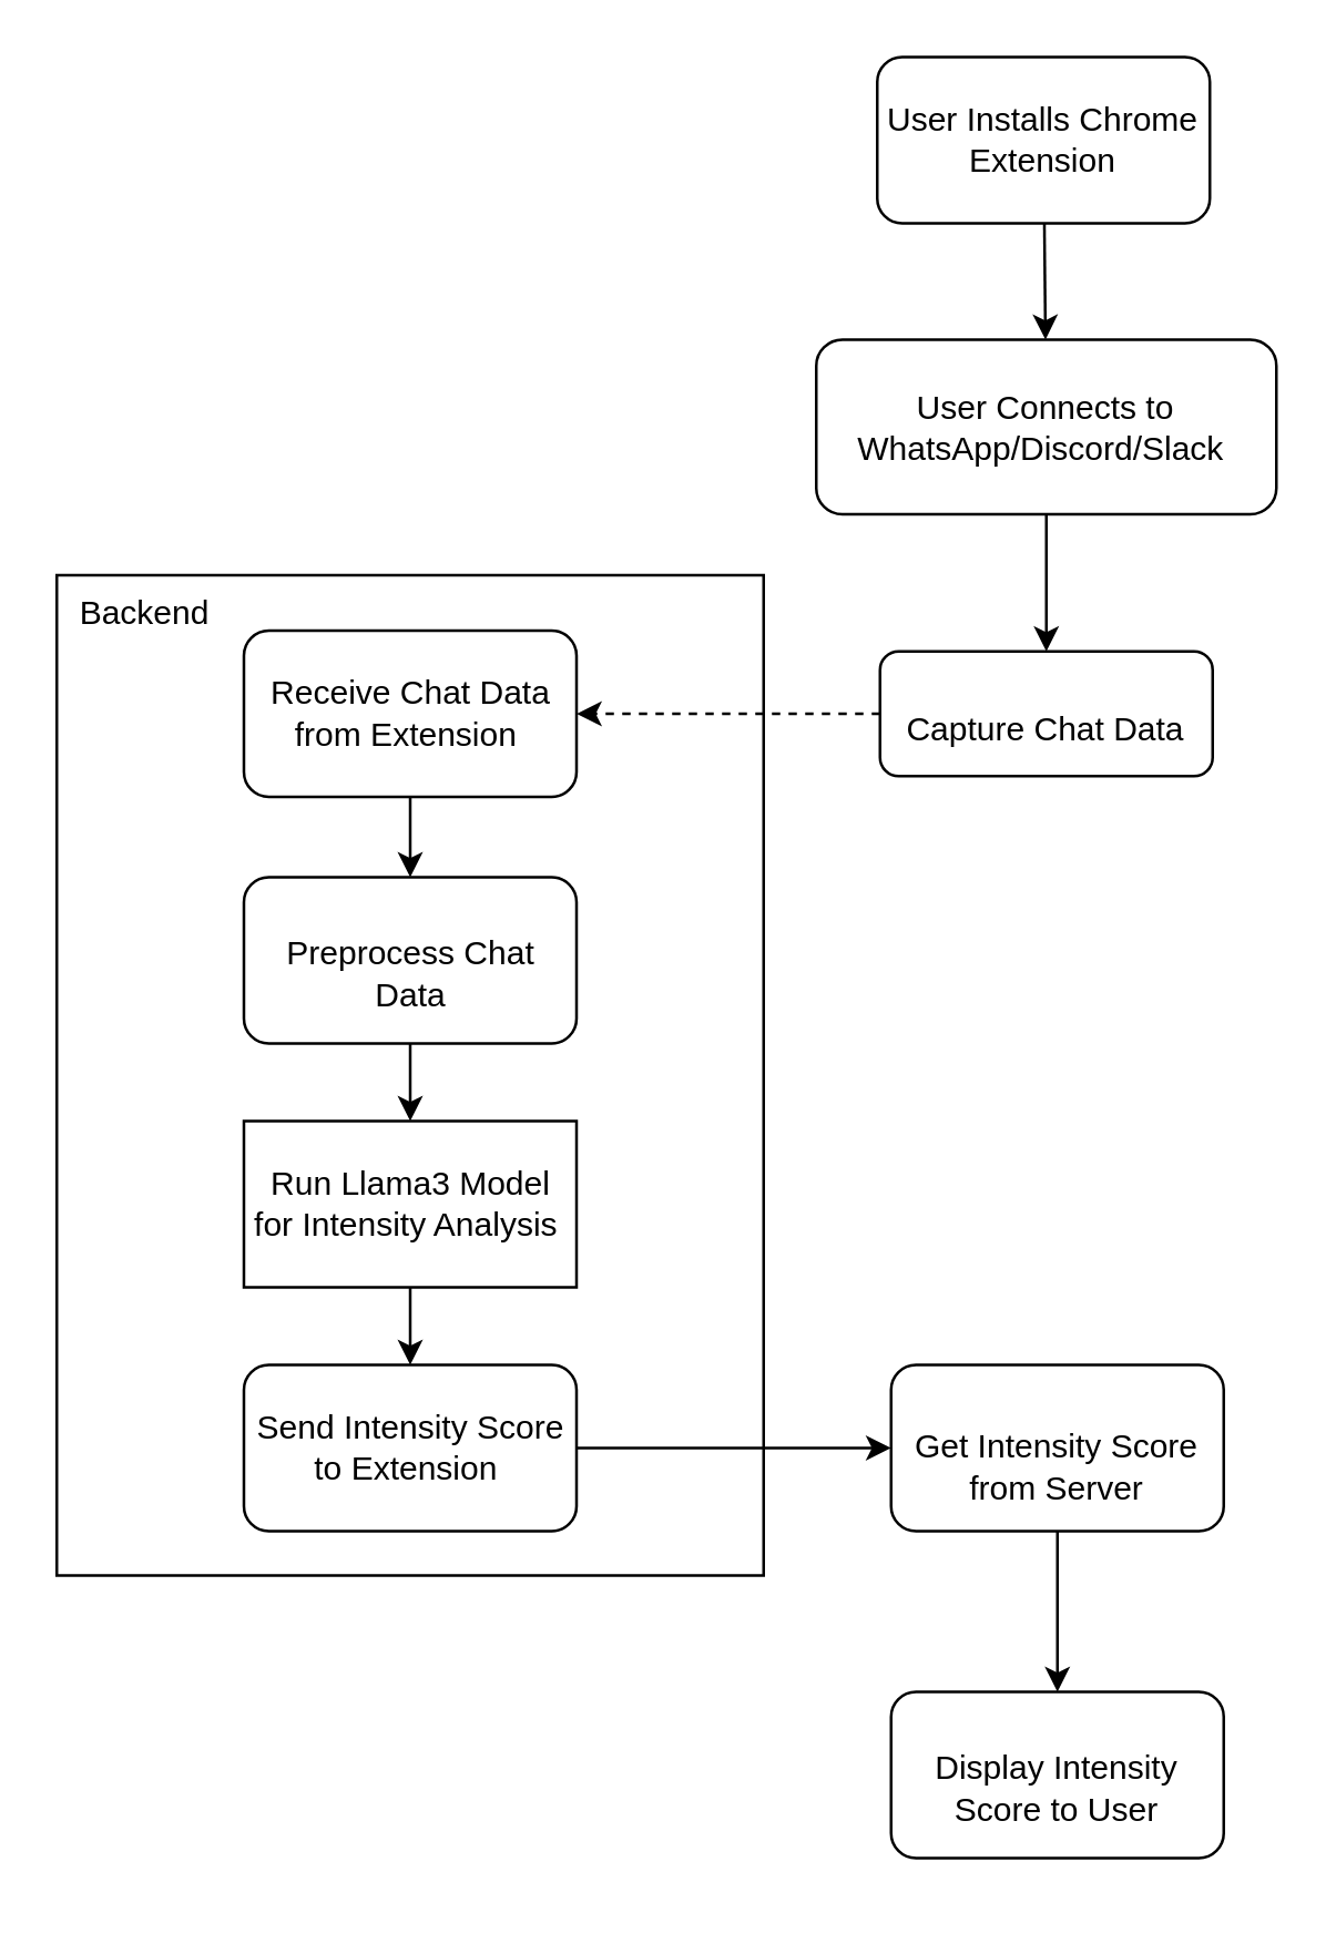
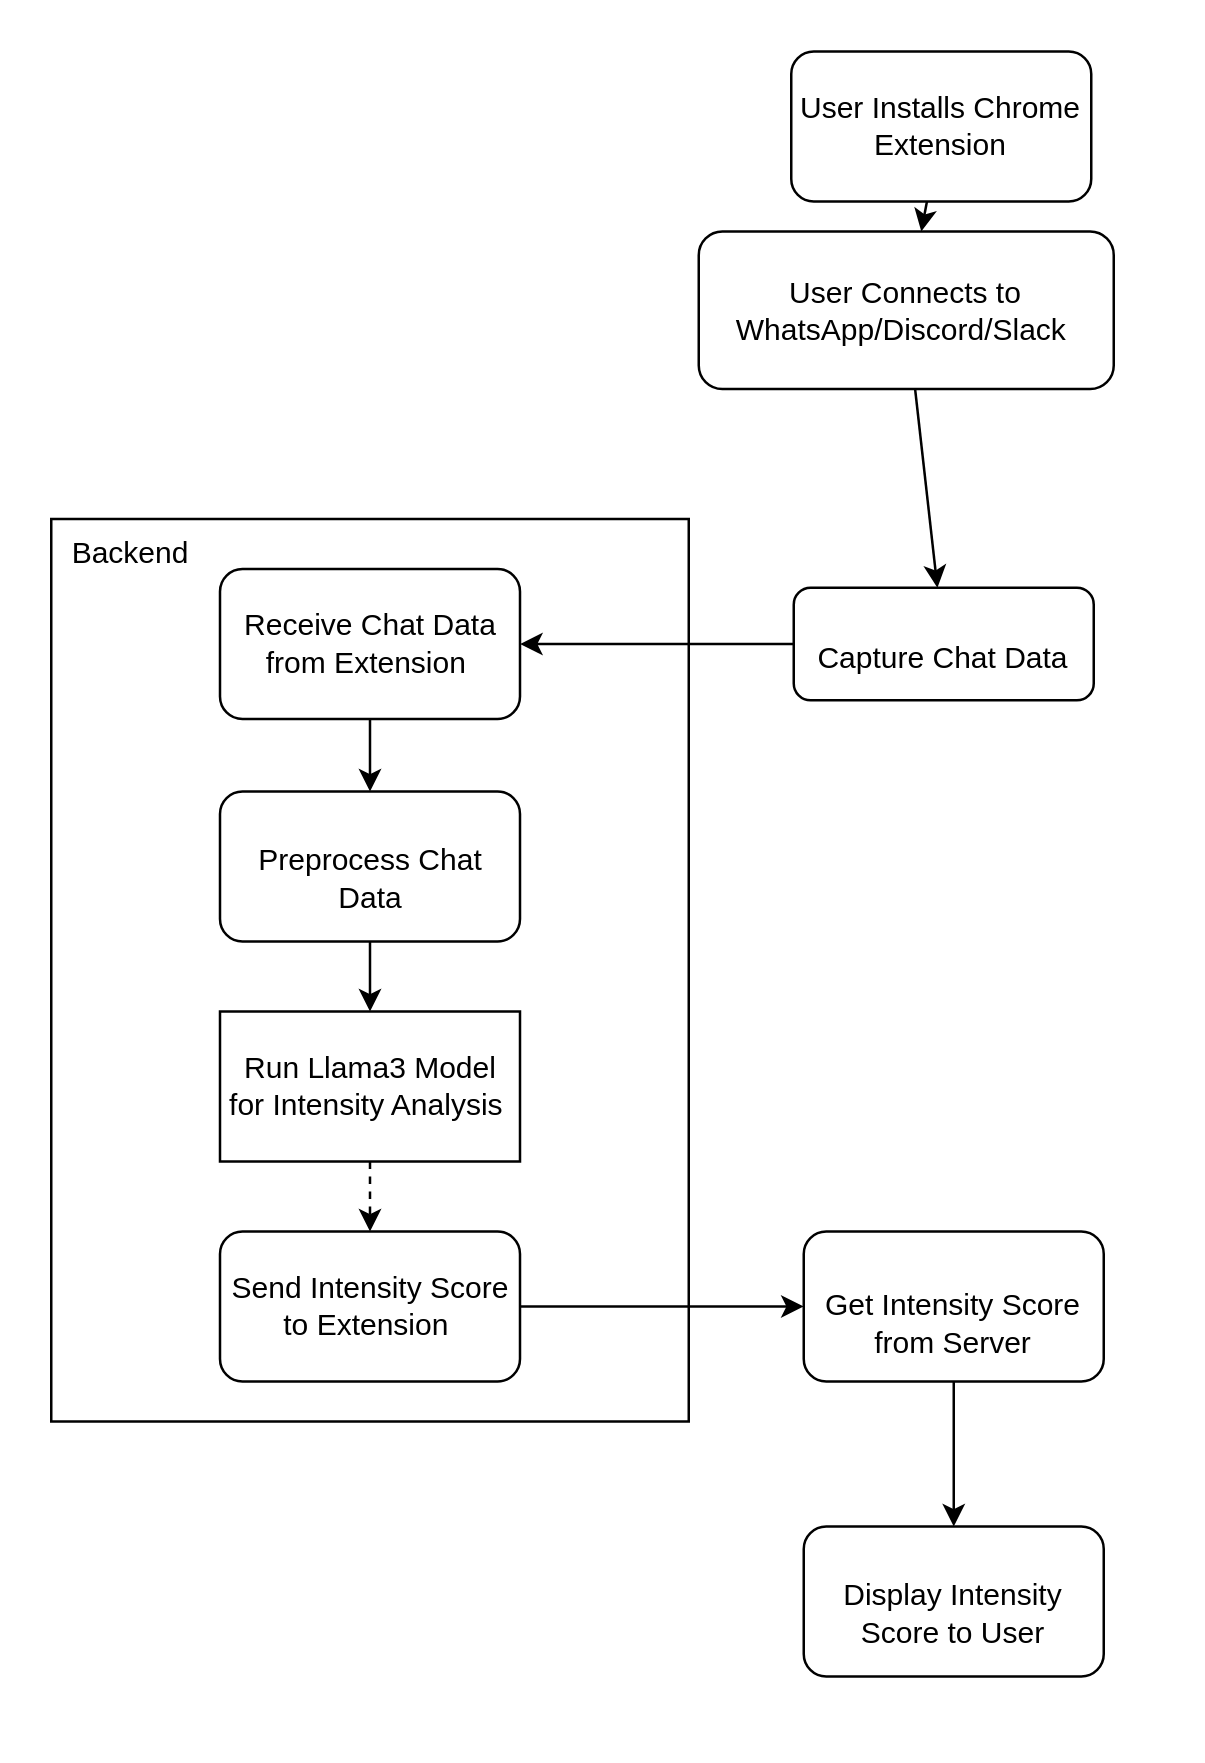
- <mxCell id="6" value="User Connects to WhatsApp/Discord/Slack&amp;nbsp;" style="rounded=1;whiteSpace=wrap;html=1;" vertex="1" parent="1"><mxGeometry x="294" y="122" width="166" height="63" as="geometry" /></mxCell>
+ <mxCell id="6" value="User Connects to WhatsApp/Discord/Slack&amp;nbsp;" style="rounded=1;whiteSpace=wrap;html=1;" vertex="1" parent="1"><mxGeometry x="279" y="92" width="166" height="63" as="geometry" /></mxCell>
- <mxCell id="7" value="" style="edgeStyle=none;html=1;dashed=1;" edge="1" parent="1" source="8" target="10"><mxGeometry relative="1" as="geometry" /></mxCell>
+ <mxCell id="7" value="" style="edgeStyle=none;html=1;" edge="1" parent="1" source="8" target="10"><mxGeometry relative="1" as="geometry" /></mxCell>
- <mxCell id="13" value="" style="edgeStyle=none;html=1;" edge="1" parent="1" source="14" target="16"><mxGeometry relative="1" as="geometry" /></mxCell>
+ <mxCell id="13" value="" style="edgeStyle=none;html=1;dashed=1;" edge="1" parent="1" source="14" target="16"><mxGeometry relative="1" as="geometry" /></mxCell>
